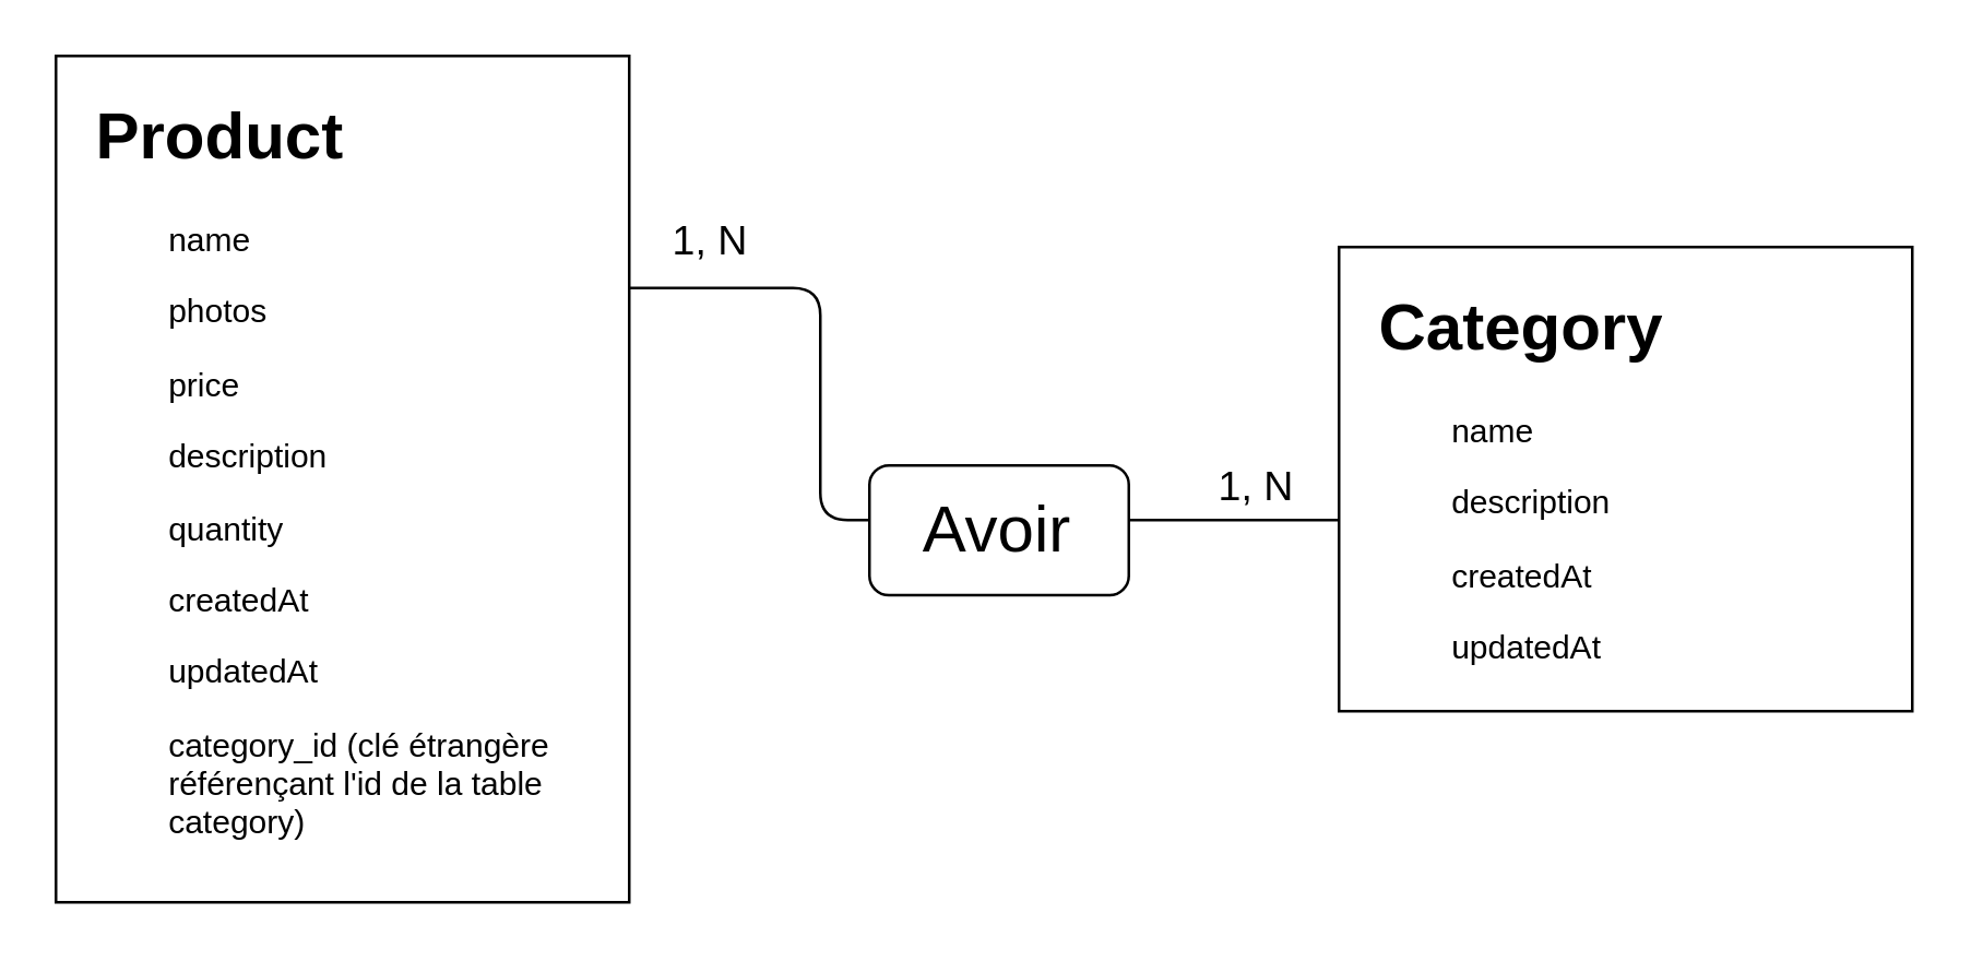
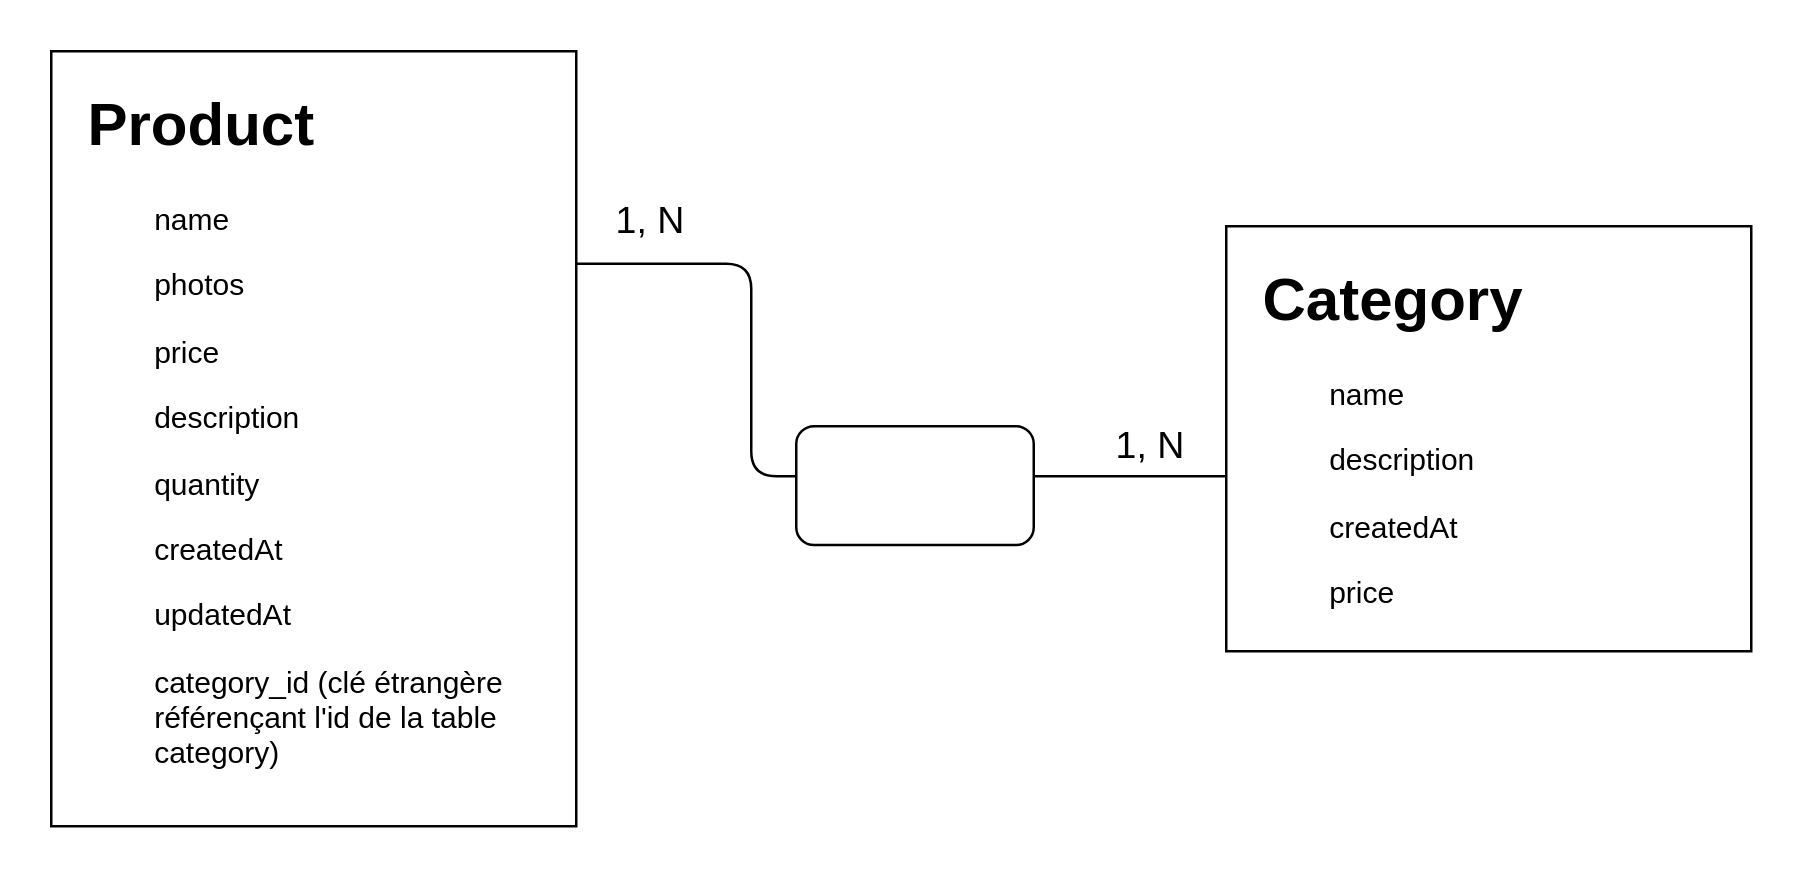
- <mxCell id="6" value="&lt;h1&gt;Category&lt;/h1&gt;&lt;p&gt;&lt;span style=&quot;background-color: initial;&quot;&gt;&amp;nbsp; &amp;nbsp; &amp;nbsp; &amp;nbsp; name&lt;/span&gt;&lt;br&gt;&lt;/p&gt;&lt;p&gt;&amp;nbsp; &amp;nbsp; &amp;nbsp; &amp;nbsp; description&lt;/p&gt;&lt;p&gt;&amp;nbsp; &amp;nbsp; &amp;nbsp; &amp;nbsp; createdAt&lt;/p&gt;&lt;p&gt;&amp;nbsp; &amp;nbsp; &amp;nbsp; &amp;nbsp; updatedAt&lt;/p&gt;" style="text;html=1;strokeColor=none;fillColor=none;spacing=5;spacingTop=-20;whiteSpace=wrap;overflow=hidden;rounded=0;" parent="1" vertex="1"><mxGeometry x="500" y="100" width="190" height="150" as="geometry" /></mxCell>
+ <mxCell id="6" value="&lt;h1&gt;Category&lt;/h1&gt;&lt;p&gt;&lt;span style=&quot;background-color: initial;&quot;&gt;&amp;nbsp; &amp;nbsp; &amp;nbsp; &amp;nbsp; name&lt;/span&gt;&lt;br&gt;&lt;/p&gt;&lt;p&gt;&amp;nbsp; &amp;nbsp; &amp;nbsp; &amp;nbsp; description&lt;/p&gt;&lt;p&gt;&amp;nbsp; &amp;nbsp; &amp;nbsp; &amp;nbsp; createdAt&lt;/p&gt;&lt;p&gt;&amp;nbsp; &amp;nbsp; &amp;nbsp; &amp;nbsp; price&lt;/p&gt;" style="text;html=1;strokeColor=none;fillColor=none;spacing=5;spacingTop=-20;whiteSpace=wrap;overflow=hidden;rounded=0;" parent="1" vertex="1"><mxGeometry x="500" y="100" width="190" height="150" as="geometry" /></mxCell>
- <mxCell id="8" value="&lt;font style=&quot;font-size: 24px;&quot;&gt;Avoir&lt;/font&gt;" style="text;html=1;strokeColor=none;fillColor=none;align=center;verticalAlign=middle;whiteSpace=wrap;rounded=0;" parent="1" vertex="1"><mxGeometry x="325" y="173.75" width="80" height="40" as="geometry" /></mxCell>
